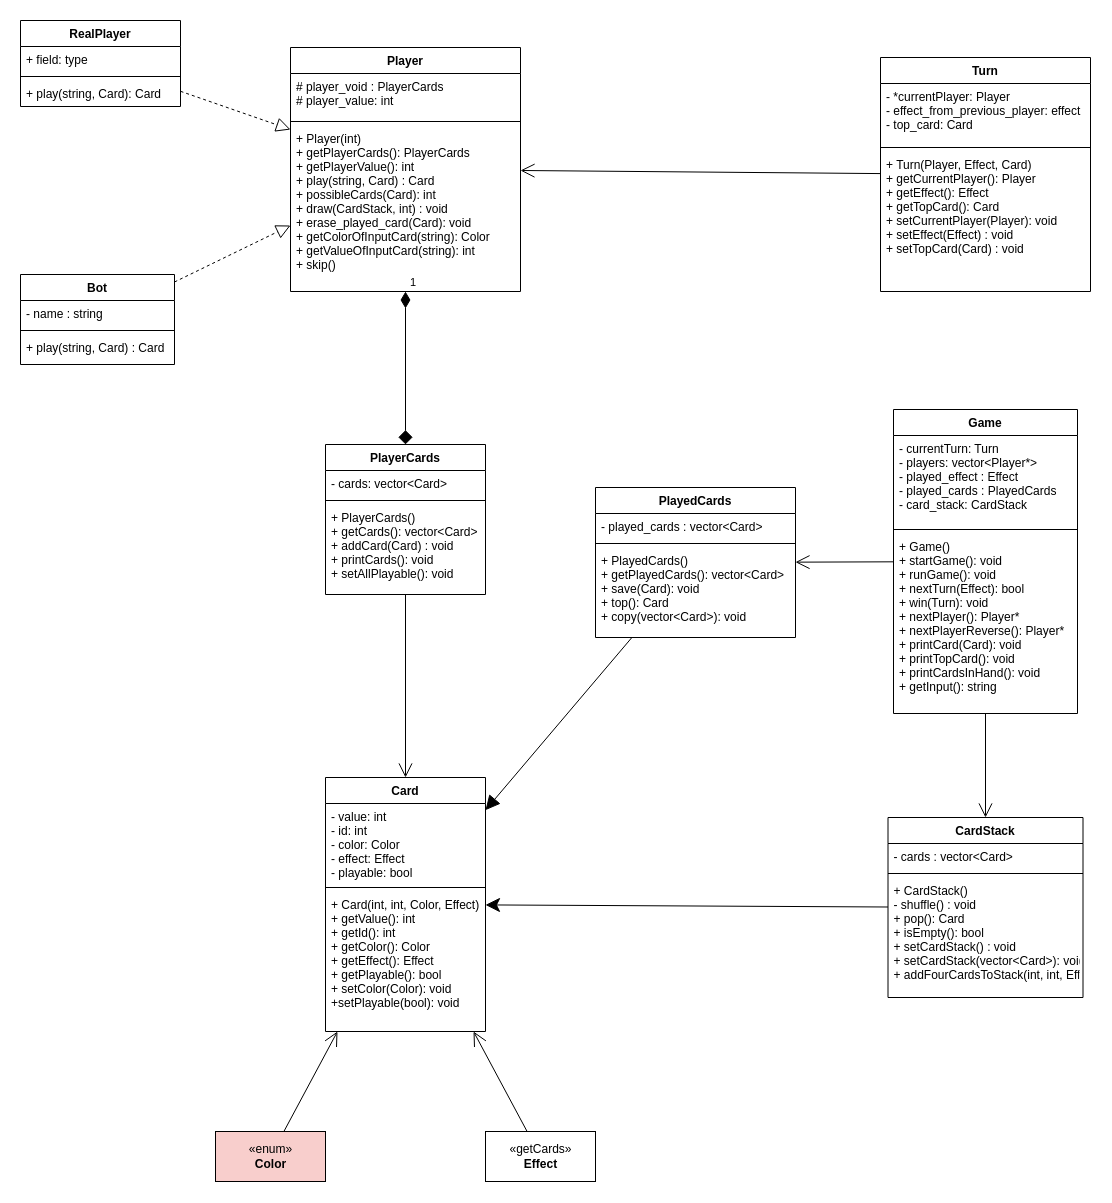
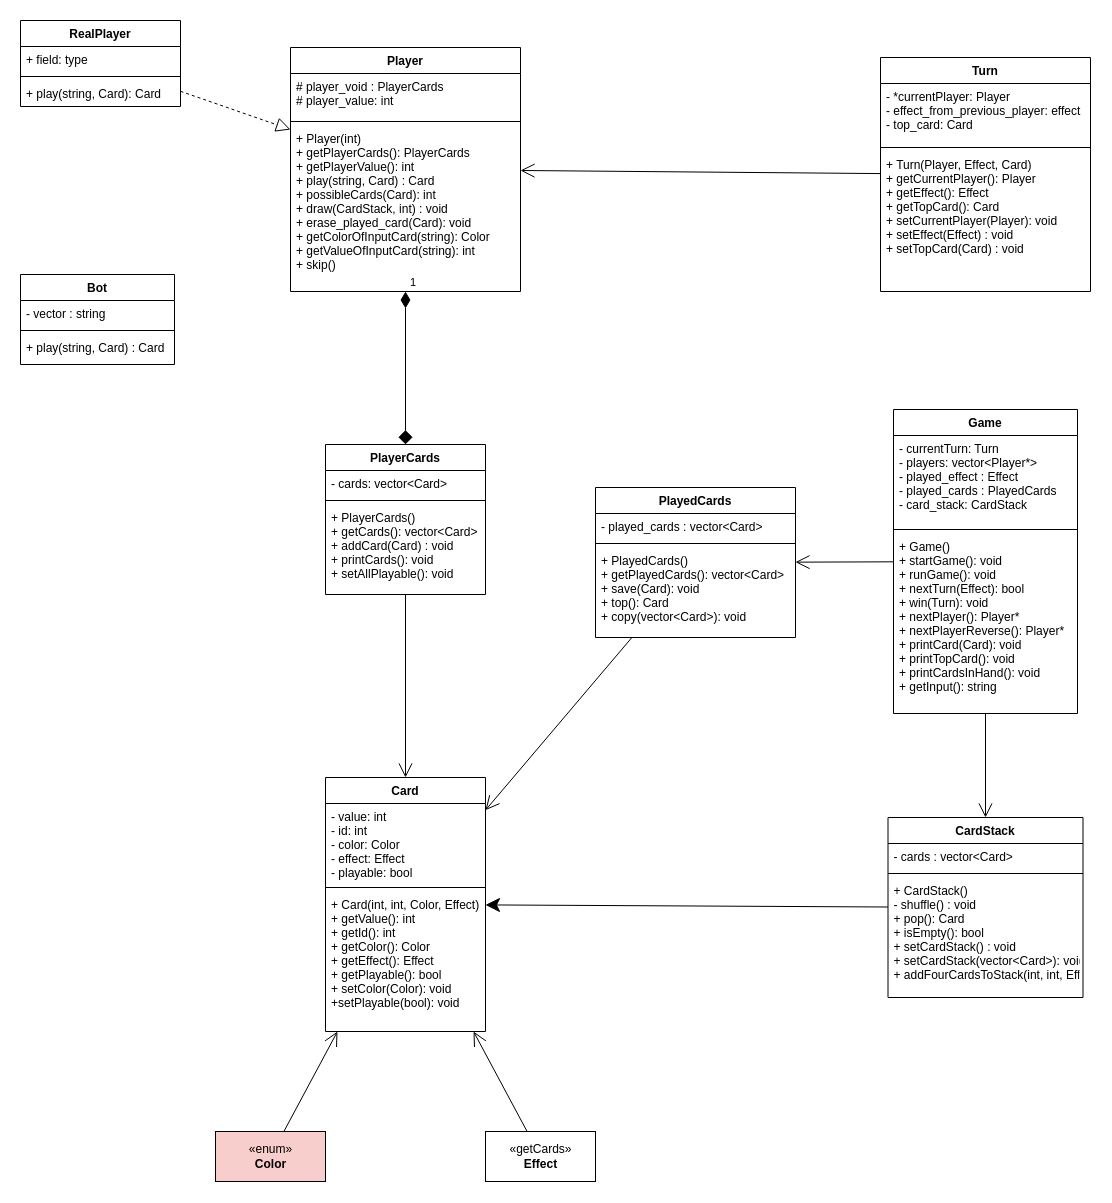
- <mxCell id="24" value="" style="endArrow=block;dashed=1;endFill=0;endSize=12;html=1;rounded=0;" parent="1" source="20" target="6" edge="1"><mxGeometry width="160" relative="1" as="geometry"><mxPoint x="340" y="354" as="sourcePoint" /><mxPoint x="500" y="354" as="targetPoint" /></mxGeometry></mxCell>
- <mxCell id="21" value="- name : string" style="text;strokeColor=none;fillColor=none;align=left;verticalAlign=top;spacingLeft=4;spacingRight=4;overflow=hidden;rotatable=0;points=[[0,0.5],[1,0.5]];portConstraint=eastwest;" parent="20" vertex="1"><mxGeometry y="26" width="154" height="26" as="geometry" /></mxCell>
+ <mxCell id="21" value="- vector : string" style="text;strokeColor=none;fillColor=none;align=left;verticalAlign=top;spacingLeft=4;spacingRight=4;overflow=hidden;rotatable=0;points=[[0,0.5],[1,0.5]];portConstraint=eastwest;" parent="20" vertex="1"><mxGeometry y="26" width="154" height="26" as="geometry" /></mxCell>
- <mxCell id="44" value="" style="endArrow=block;endFill=1;endSize=12;html=1;rounded=0;" edge="1" parent="1" source="30" target="2"><mxGeometry width="160" relative="1" as="geometry"><mxPoint x="650" y="700" as="sourcePoint" /><mxPoint x="1180" y="754" as="targetPoint" /></mxGeometry></mxCell>
+ <mxCell id="44" value="" style="endArrow=open;endFill=1;endSize=12;html=1;rounded=0;" edge="1" parent="1" source="30" target="2"><mxGeometry width="160" relative="1" as="geometry"><mxPoint x="650" y="700" as="sourcePoint" /><mxPoint x="1180" y="754" as="targetPoint" /></mxGeometry></mxCell>
